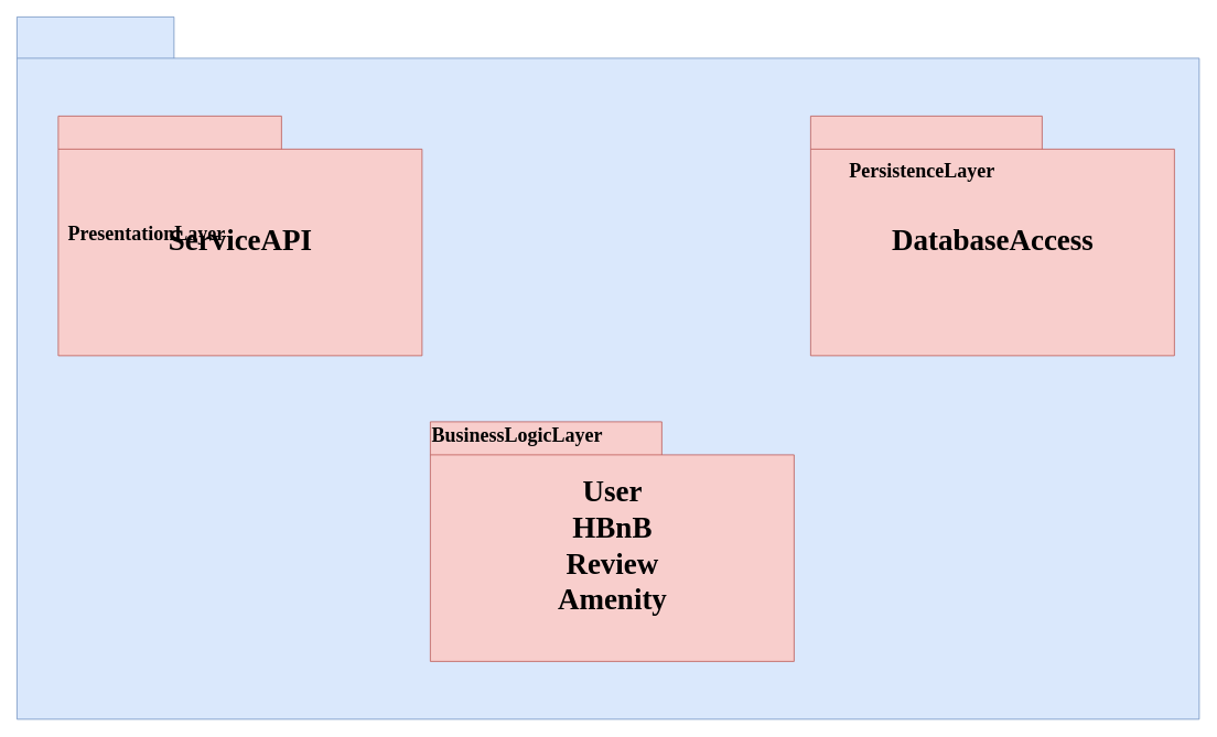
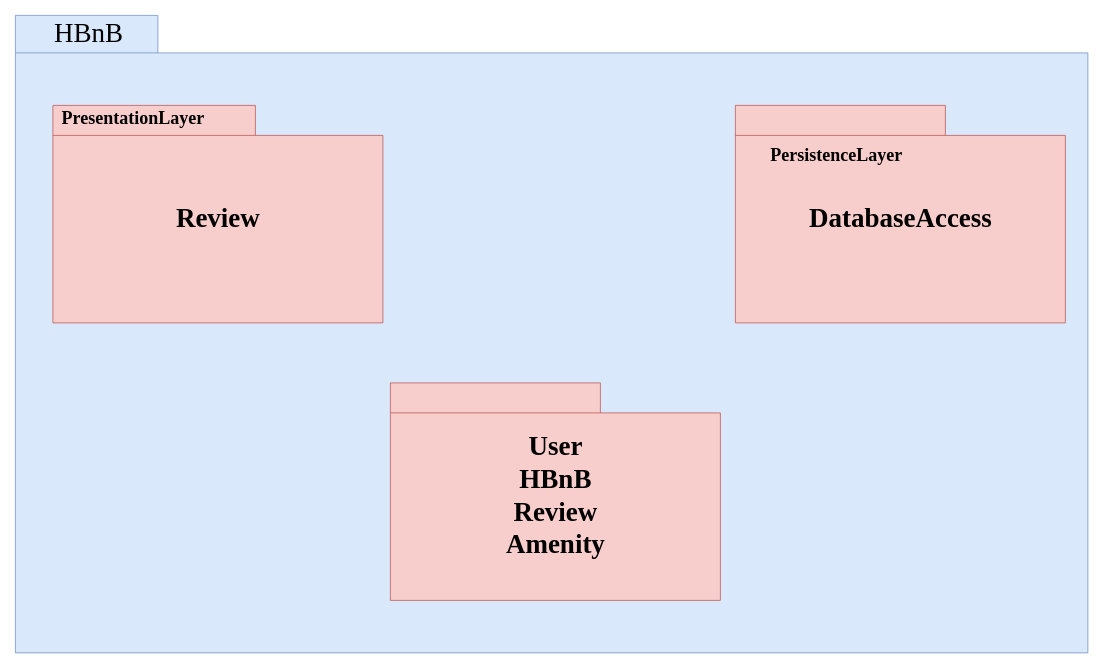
+ <mxCell id="4" value="&lt;font style=&quot;font-size: 36px;&quot;&gt;HBnB&lt;/font&gt;" style="text;html=1;align=left;verticalAlign=top;spacingTop=-4;fontSize=10;fontFamily=Verdana" parent="1" vertex="1"><mxGeometry x="70" y="20" width="80" height="30" as="geometry" /></mxCell>
- <mxCell id="7" value="&lt;span style=&quot;font-weight: 700; text-align: center;&quot;&gt;&lt;font style=&quot;font-size: 24px;&quot;&gt;PresentationLayer&lt;/font&gt;&lt;/span&gt;" style="text;html=1;align=left;verticalAlign=top;spacingTop=-4;fontSize=10;fontFamily=Verdana" vertex="1" parent="1"><mxGeometry x="80" y="265" width="250" height="30" as="geometry" /></mxCell>
+ <mxCell id="7" value="&lt;span style=&quot;font-weight: 700; text-align: center;&quot;&gt;&lt;font style=&quot;font-size: 24px;&quot;&gt;PresentationLayer&lt;/font&gt;&lt;/span&gt;" style="text;html=1;align=left;verticalAlign=top;spacingTop=-4;fontSize=10;fontFamily=Verdana" vertex="1" parent="1"><mxGeometry x="80" y="140" width="250" height="30" as="geometry" /></mxCell>
- <mxCell id="3" value="&lt;font style=&quot;font-size: 36px;&quot;&gt;ServiceAPI&lt;/font&gt;" style="shape=folder;fontStyle=1;spacingTop=10;tabWidth=270;tabHeight=40;tabPosition=left;html=1;rounded=0;shadow=0;comic=0;labelBackgroundColor=none;strokeColor=#b85450;strokeWidth=1;fillColor=#f8cecc;fontFamily=Verdana;fontSize=10;align=center;" parent="1" vertex="1"><mxGeometry x="70" y="140" width="440" height="290" as="geometry" /></mxCell>
+ <mxCell id="3" value="&lt;font style=&quot;font-size: 36px;&quot;&gt;Review&lt;/font&gt;" style="shape=folder;fontStyle=1;spacingTop=10;tabWidth=270;tabHeight=40;tabPosition=left;html=1;rounded=0;shadow=0;comic=0;labelBackgroundColor=none;strokeColor=#b85450;strokeWidth=1;fillColor=#f8cecc;fontFamily=Verdana;fontSize=10;align=center;" parent="1" vertex="1"><mxGeometry x="70" y="140" width="440" height="290" as="geometry" /></mxCell>
- <mxCell id="8" value="&lt;span style=&quot;font-weight: 700; text-align: center;&quot;&gt;&lt;font style=&quot;font-size: 24px;&quot;&gt;BusinessLogicLayer&lt;/font&gt;&lt;/span&gt;" style="text;html=1;align=left;verticalAlign=top;spacingTop=-4;fontSize=10;fontFamily=Verdana" vertex="1" parent="1"><mxGeometry x="520" y="510" width="250" height="30" as="geometry" /></mxCell>
